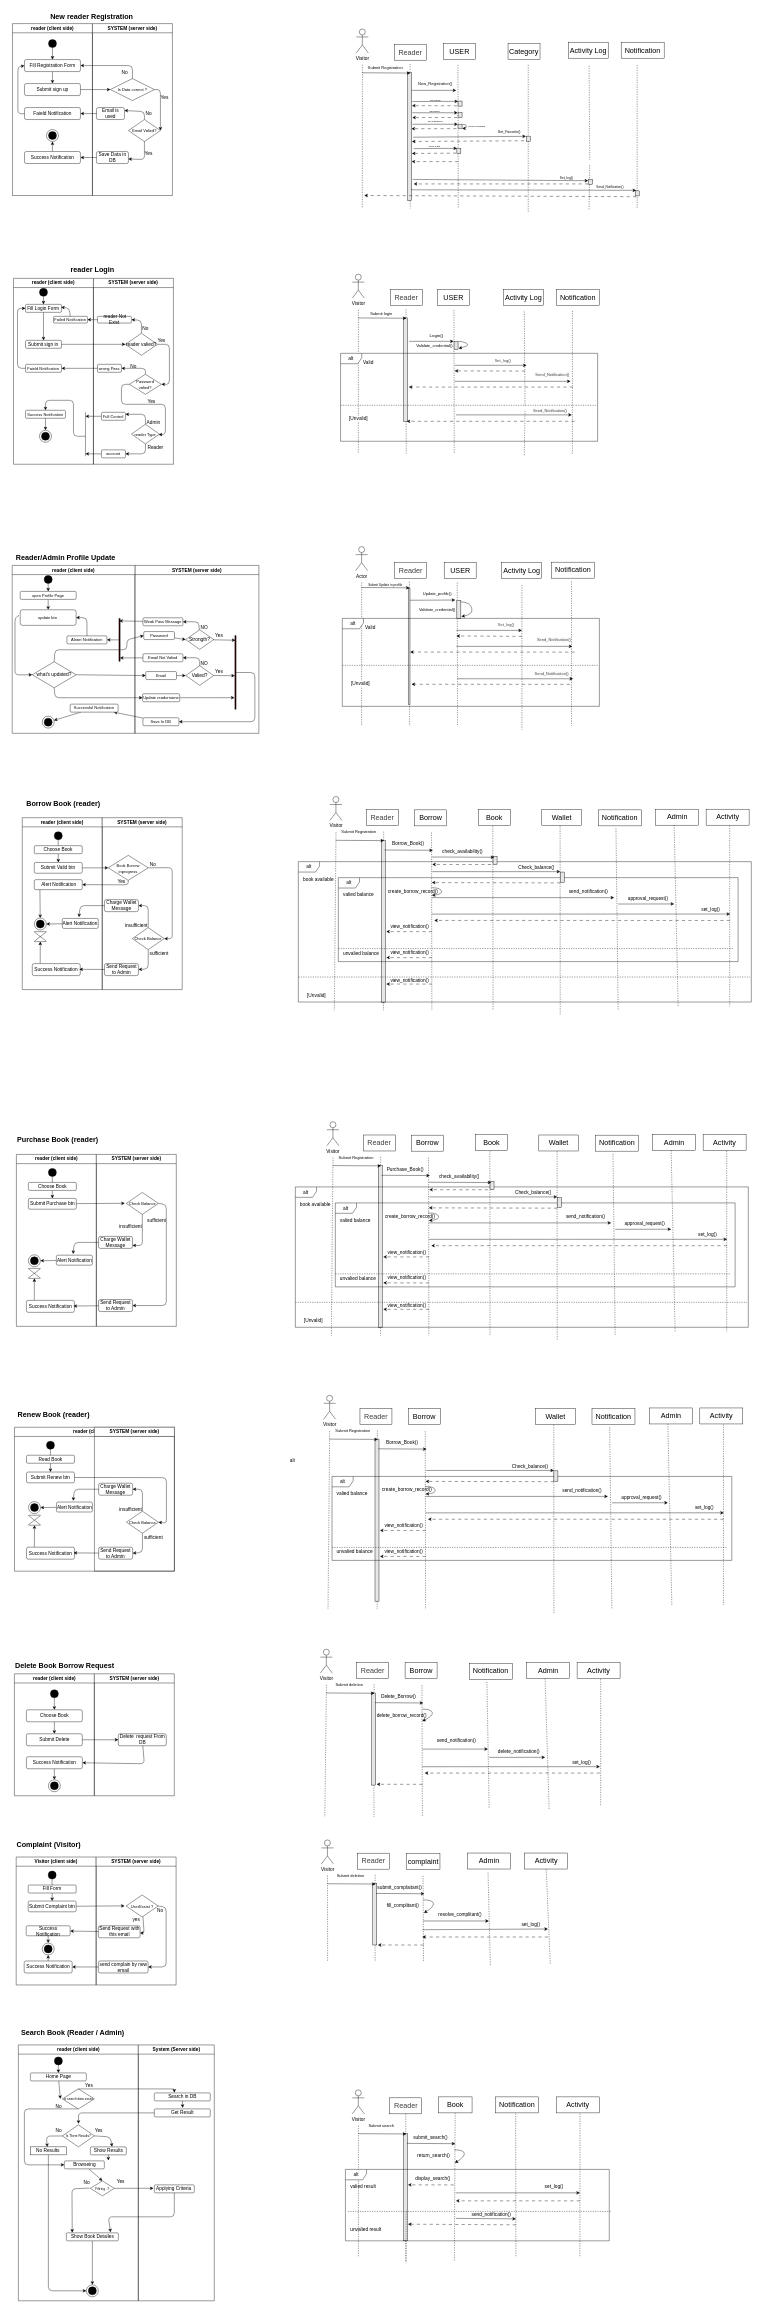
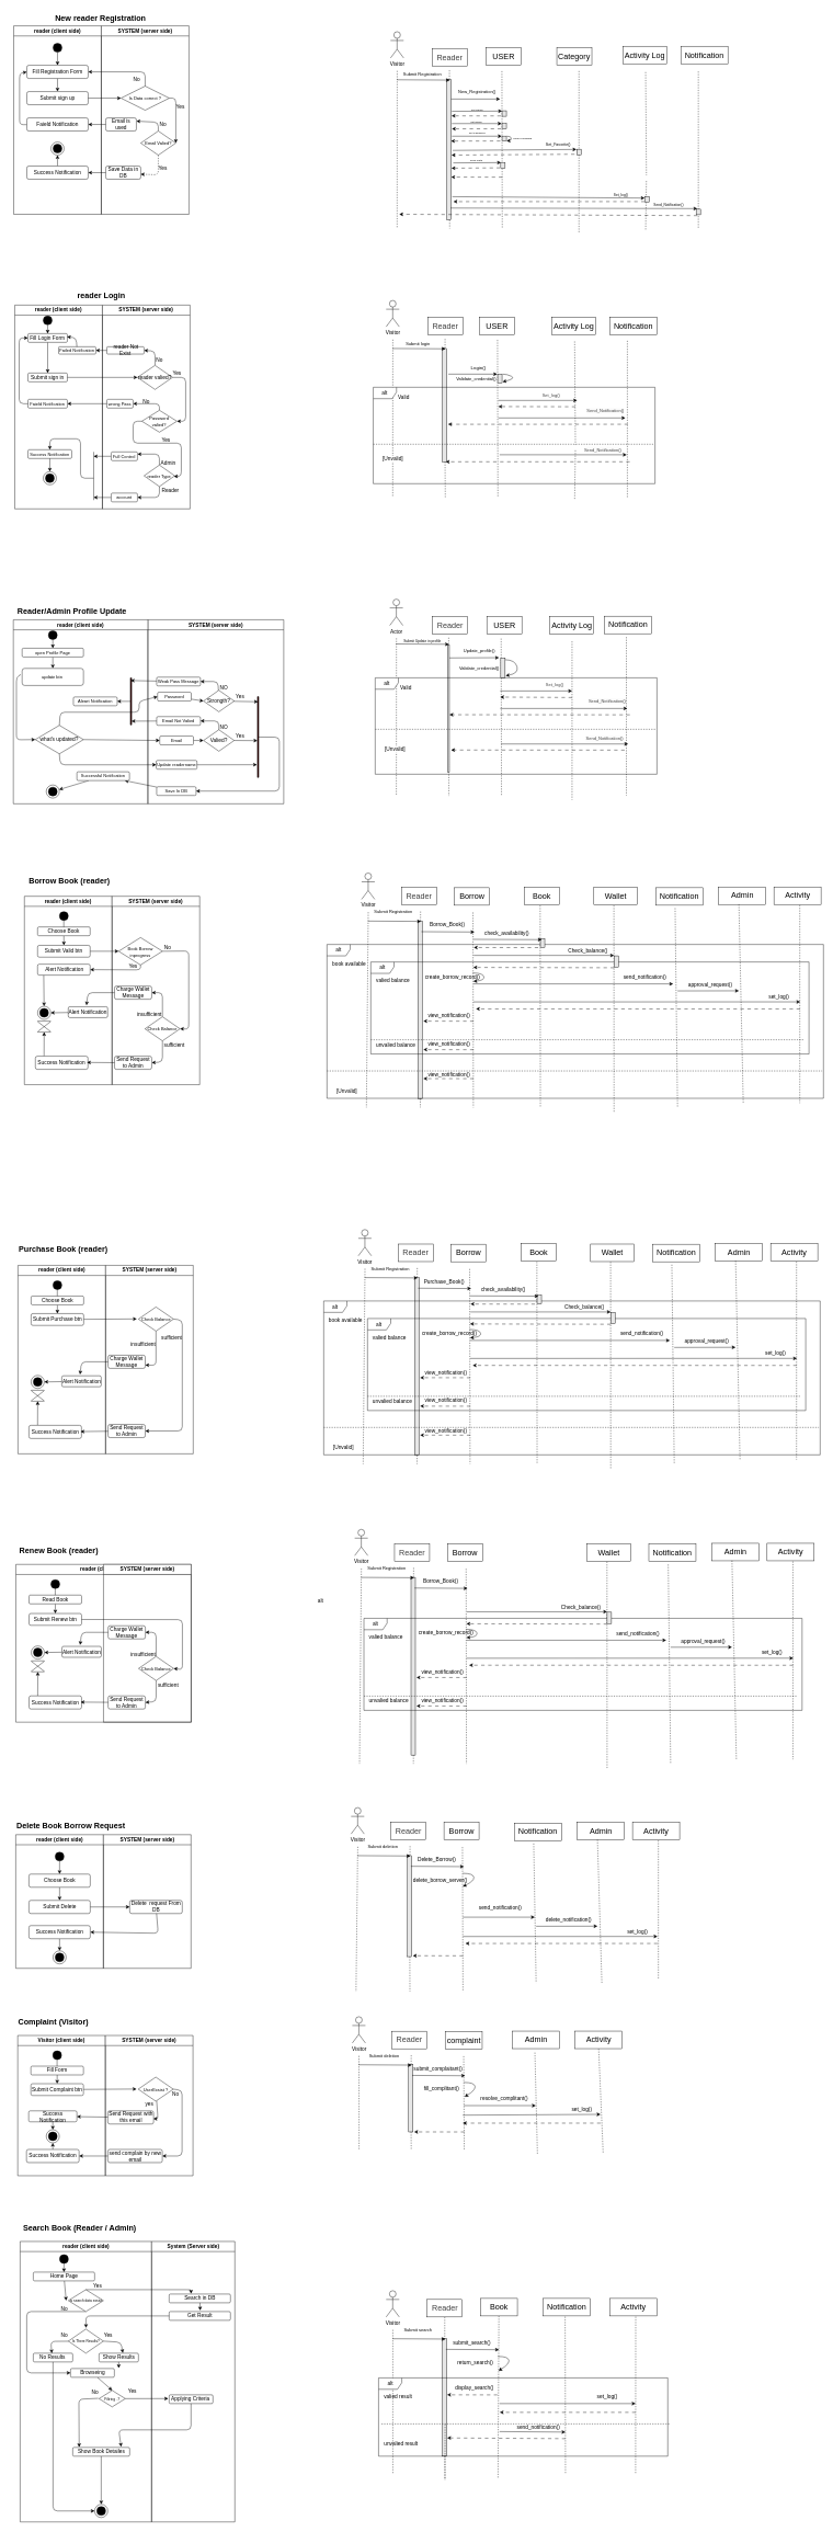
- <mxCell id="27" style="edgeStyle=none;html=1;exitX=0.5;exitY=1;exitDx=0;exitDy=0;entryX=0.997;entryY=0.618;entryDx=0;entryDy=0;entryPerimeter=0;" parent="15" source="21" target="24" edge="1"><mxGeometry relative="1" as="geometry"><Array as="points"><mxPoint x="130" y="340" /></Array></mxGeometry></mxCell>
+ <mxCell id="27" style="edgeStyle=none;html=1;exitX=0.5;exitY=1;exitDx=0;exitDy=0;entryX=0.997;entryY=0.618;entryDx=0;entryDy=0;entryPerimeter=0;dashed=1;" parent="15" source="21" target="24" edge="1"><mxGeometry relative="1" as="geometry"><Array as="points"><mxPoint x="130" y="340" /></Array></mxGeometry></mxCell>
- <mxCell id="239" style="edgeStyle=none;html=1;entryX=1;entryY=0.5;entryDx=0;entryDy=0;" parent="1" source="216" target="235" edge="1"><mxGeometry relative="1" as="geometry"><mxPoint x="217" y="1533.25" as="targetPoint" /><Array as="points"><mxPoint x="217" y="1543.25" /></Array></mxGeometry></mxCell>
- <mxCell id="561" value="&lt;div style=&quot;text-align: left;&quot;&gt;&lt;span style=&quot;background-color: transparent; text-wrap-mode: wrap;&quot;&gt;delete_borrow_record()&lt;/span&gt;&lt;/div&gt;" style="text;html=1;align=center;verticalAlign=middle;resizable=0;points=[];autosize=1;strokeColor=none;fillColor=none;" parent="1" vertex="1"><mxGeometry x="929.25" y="4273" width="150" height="30" as="geometry" /></mxCell>
+ <mxCell id="561" value="&lt;div style=&quot;text-align: left;&quot;&gt;&lt;span style=&quot;background-color: transparent; text-wrap-mode: wrap;&quot;&gt;delete_borrow_server()&lt;/span&gt;&lt;/div&gt;" style="text;html=1;align=center;verticalAlign=middle;resizable=0;points=[];autosize=1;strokeColor=none;fillColor=none;" parent="1" vertex="1"><mxGeometry x="929.25" y="4273" width="150" height="30" as="geometry" /></mxCell>
- <mxCell id="260" value="No Results&amp;nbsp;" style="whiteSpace=wrap;html=1;rounded=0;" parent="244" vertex="1"><mxGeometry x="30" y="255" width="90" height="20" as="geometry" /></mxCell>
+ <mxCell id="260" value="No Results&amp;nbsp;" style="rounded=1;whiteSpace=wrap;html=1;" parent="244" vertex="1"><mxGeometry x="30" y="255" width="90" height="20" as="geometry" /></mxCell>
